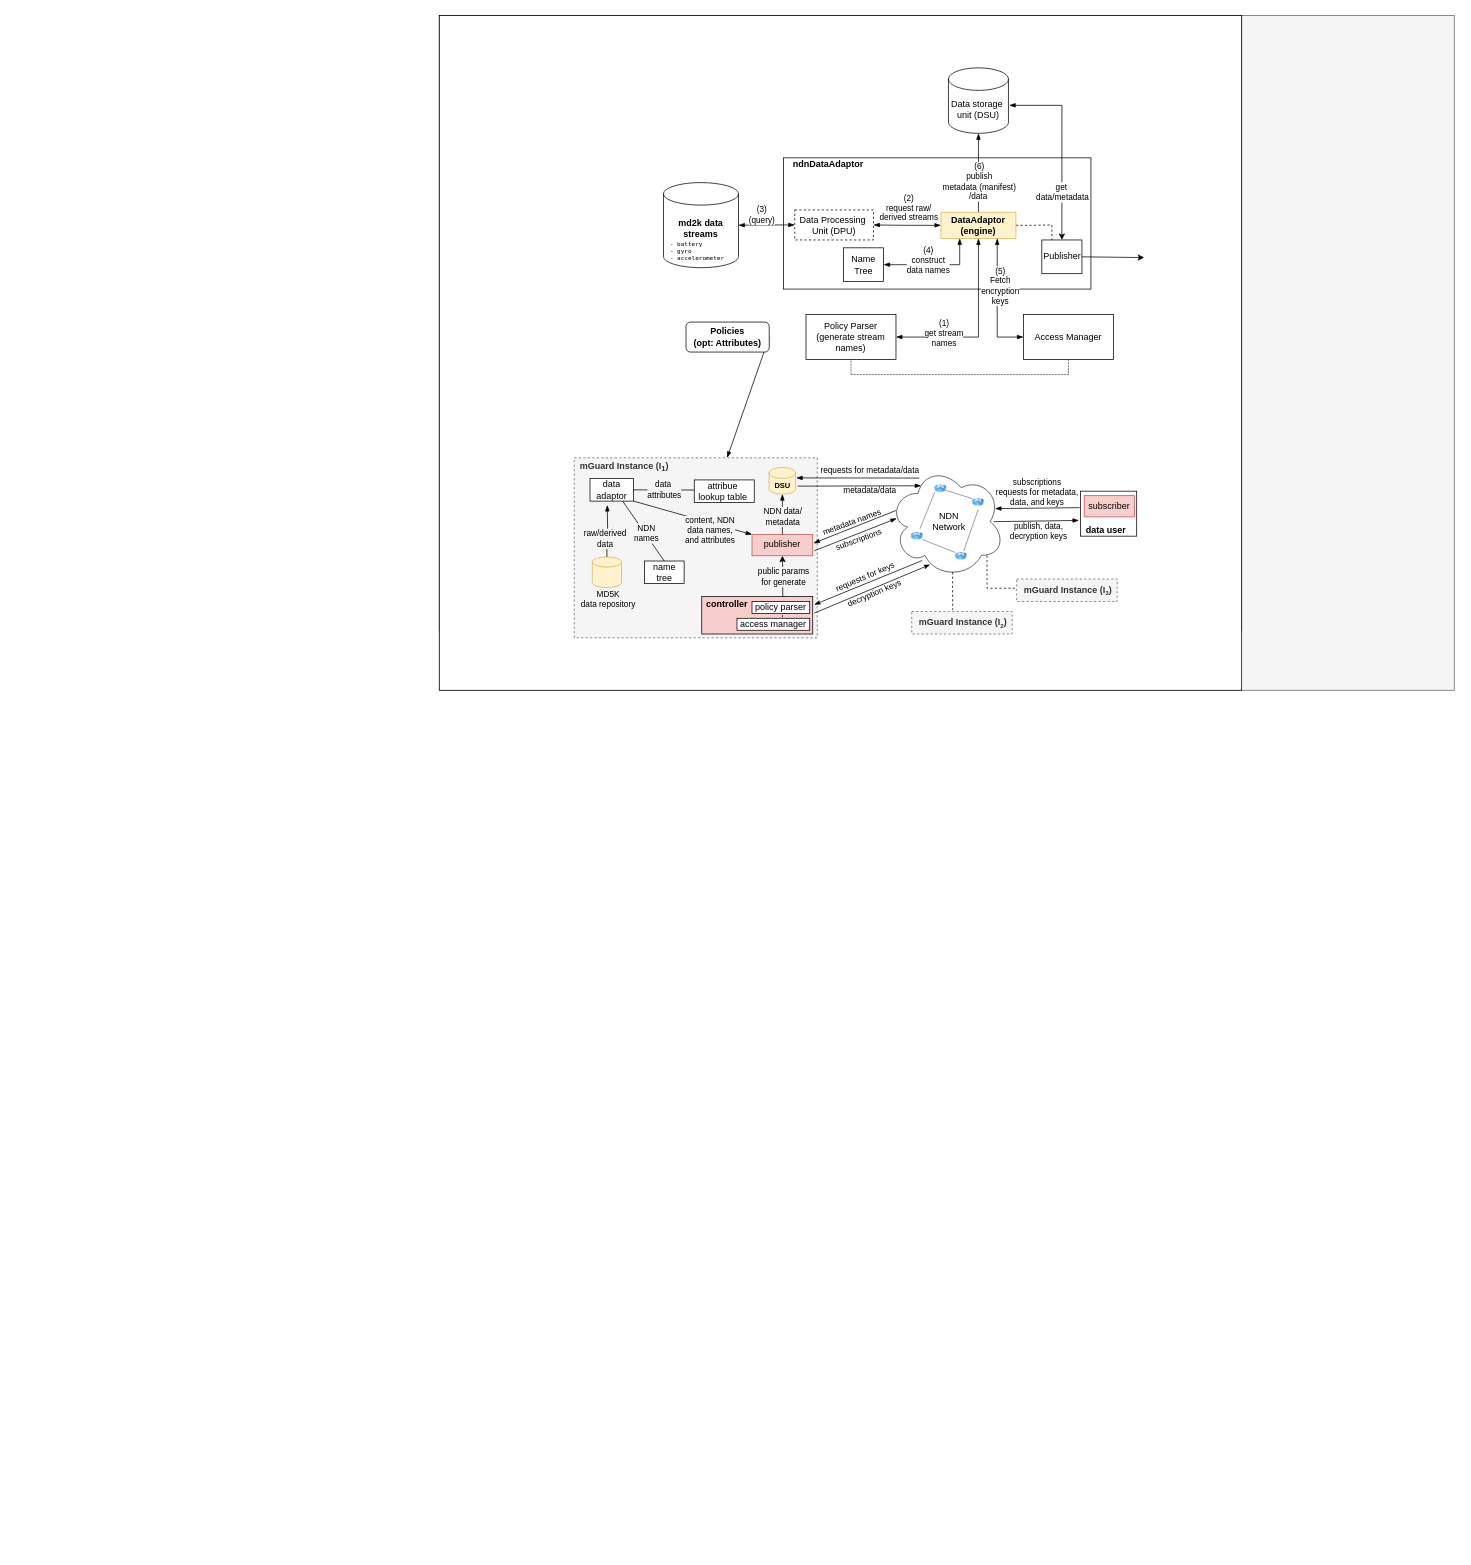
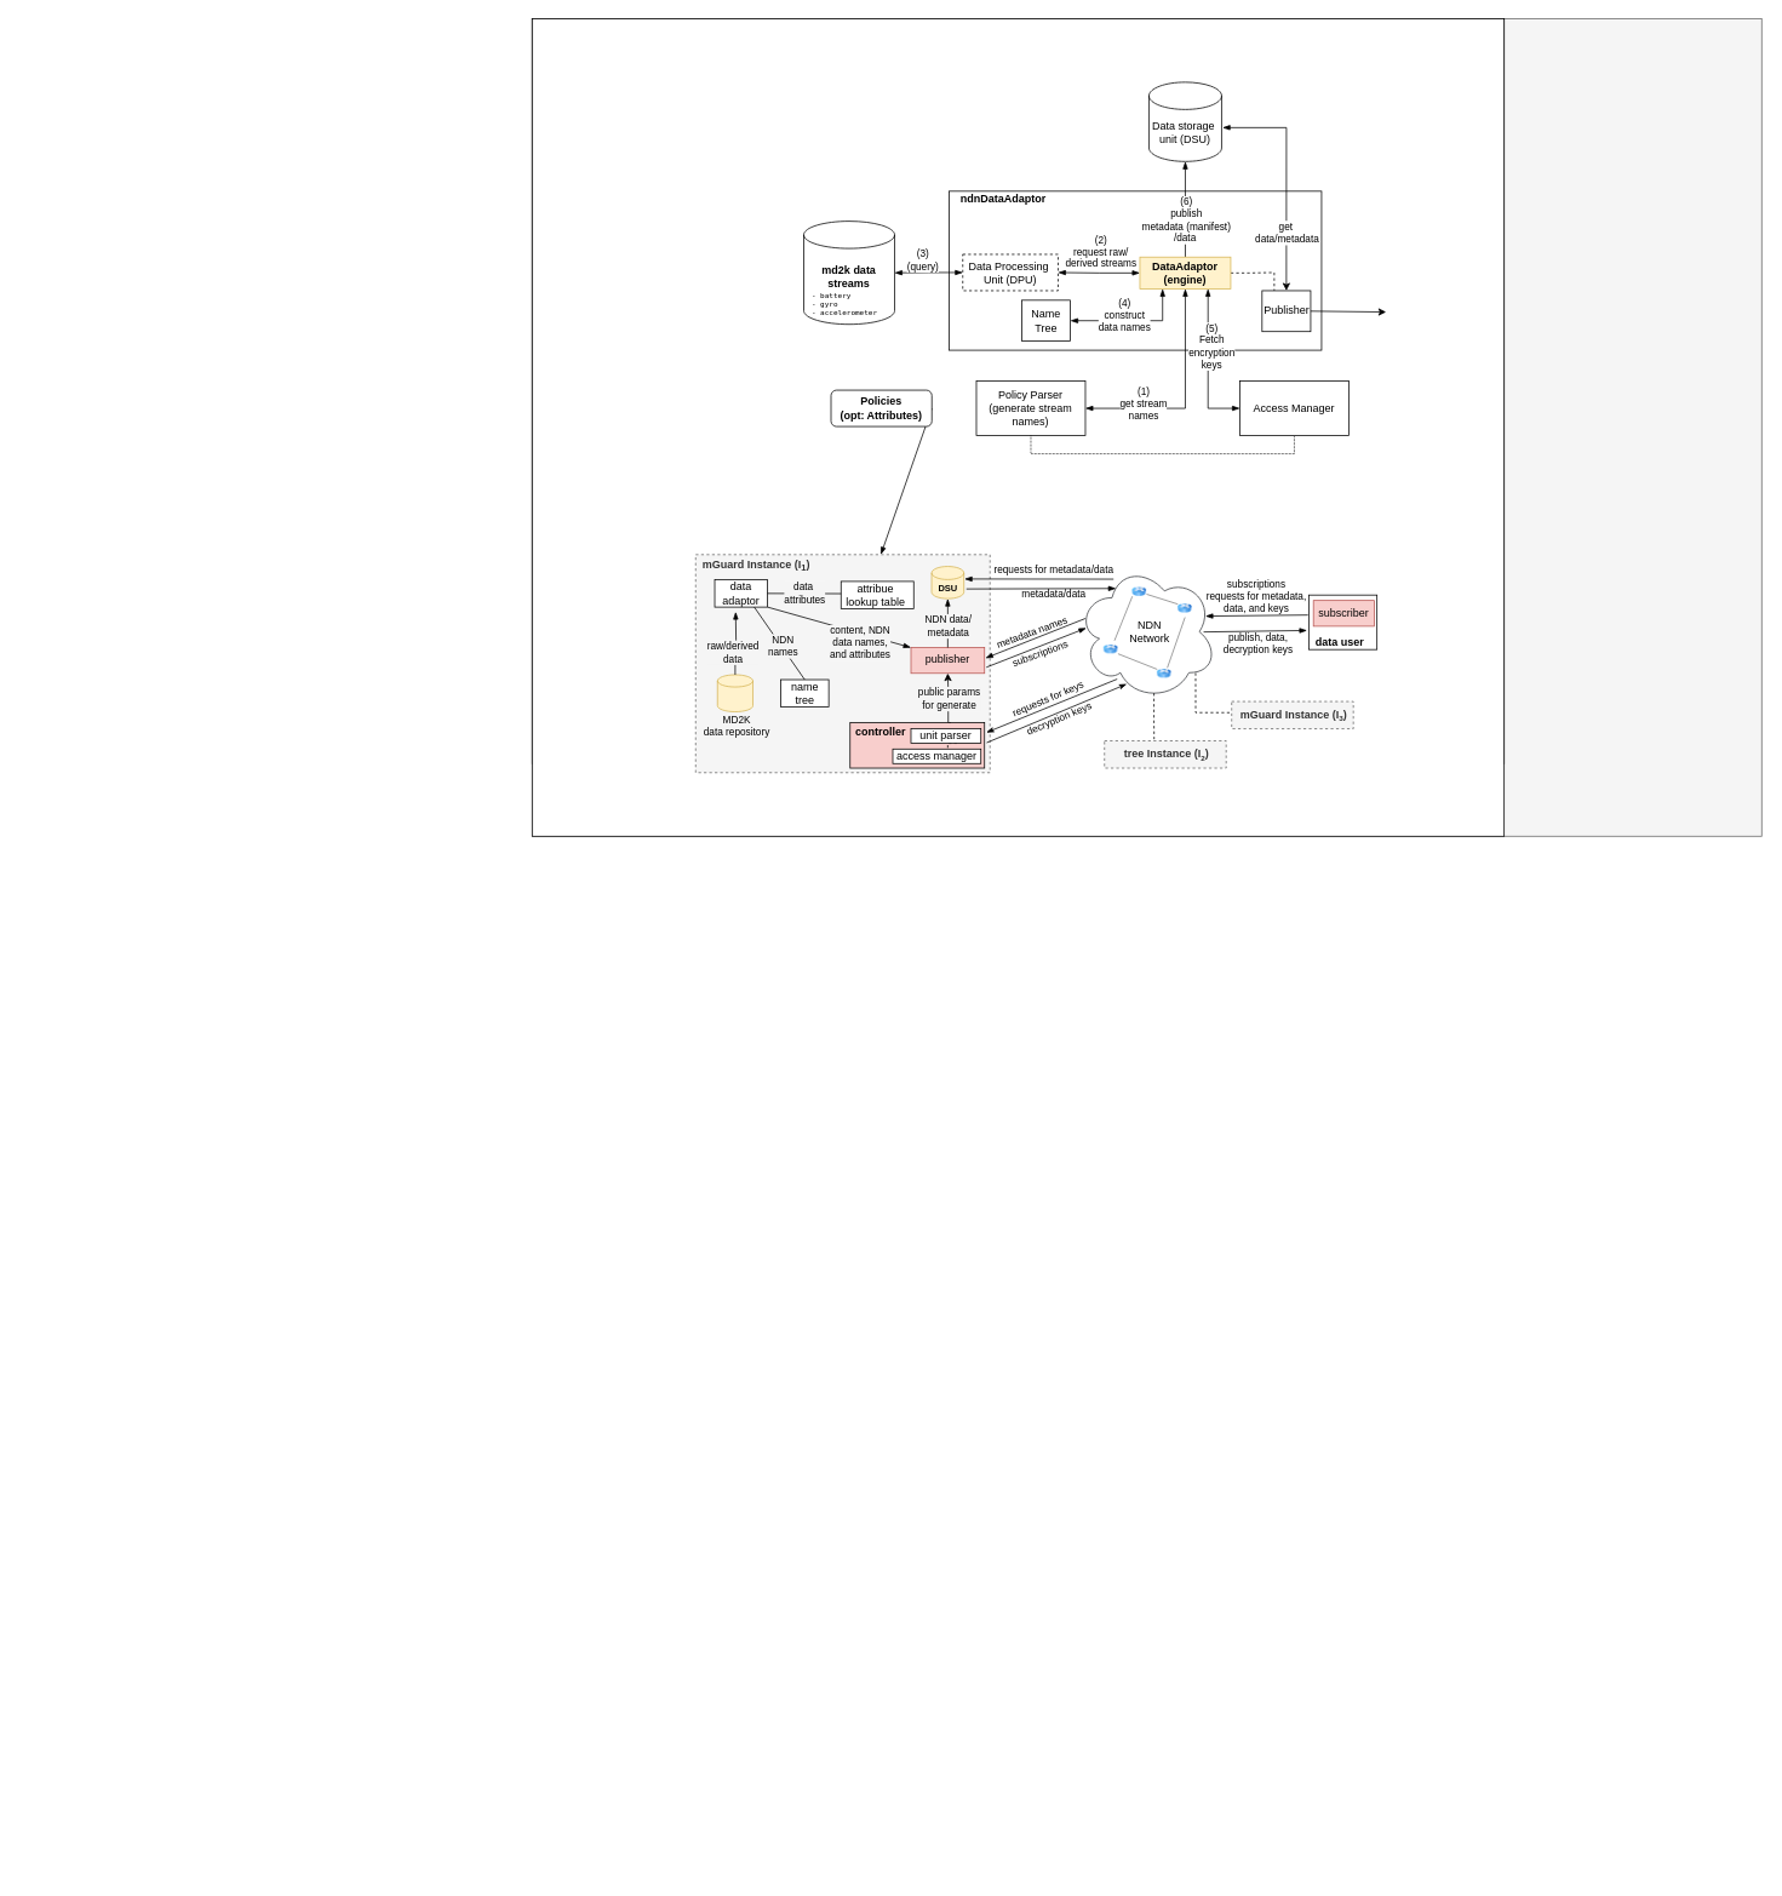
- <mxCell id="143" value="MD5K &lt;br&gt;data repository" style="edgeLabel;html=1;align=center;verticalAlign=middle;resizable=0;points=[];labelBackgroundColor=#F5F5F5;" parent="8" vertex="1" connectable="0"><mxGeometry x="224.5" y="778.25" as="geometry" /></mxCell>
+ <mxCell id="143" value="MD2K &lt;br&gt;data repository" style="edgeLabel;html=1;align=center;verticalAlign=middle;resizable=0;points=[];labelBackgroundColor=#F5F5F5;" parent="8" vertex="1" connectable="0"><mxGeometry x="224.5" y="778.25" as="geometry" /></mxCell>
- <mxCell id="158" value="&lt;font color=&quot;#000000&quot;&gt;policy parser&lt;/font&gt;" style="rounded=0;whiteSpace=wrap;html=1;" parent="8" vertex="1"><mxGeometry x="417" y="781.69" width="77" height="16" as="geometry" /></mxCell>
+ <mxCell id="158" value="&lt;font color=&quot;#000000&quot;&gt;unit parser&lt;/font&gt;" style="rounded=0;whiteSpace=wrap;html=1;" parent="8" vertex="1"><mxGeometry x="417" y="781.69" width="77" height="16" as="geometry" /></mxCell>
- <mxCell id="152" value="&lt;b&gt;&amp;nbsp; mGuard Instance (I&lt;span style=&quot;font-size: 10px&quot;&gt;&lt;sub&gt;2&lt;/sub&gt;&lt;/span&gt;)&amp;nbsp;&lt;/b&gt;&lt;b&gt;&lt;br&gt;&lt;/b&gt;" style="rounded=0;whiteSpace=wrap;html=1;dashed=1;fillColor=#f5f5f5;fontColor=#333333;strokeColor=#666666;" parent="8" vertex="1"><mxGeometry x="630" y="795" width="134" height="30" as="geometry" /></mxCell>
+ <mxCell id="152" value="&lt;b&gt;&amp;nbsp; tree Instance (I&lt;span style=&quot;font-size: 10px&quot;&gt;&lt;sub&gt;2&lt;/sub&gt;&lt;/span&gt;)&amp;nbsp;&lt;/b&gt;&lt;b&gt;&lt;br&gt;&lt;/b&gt;" style="rounded=0;whiteSpace=wrap;html=1;dashed=1;fillColor=#f5f5f5;fontColor=#333333;strokeColor=#666666;" parent="8" vertex="1"><mxGeometry x="630" y="795" width="134" height="30" as="geometry" /></mxCell>
